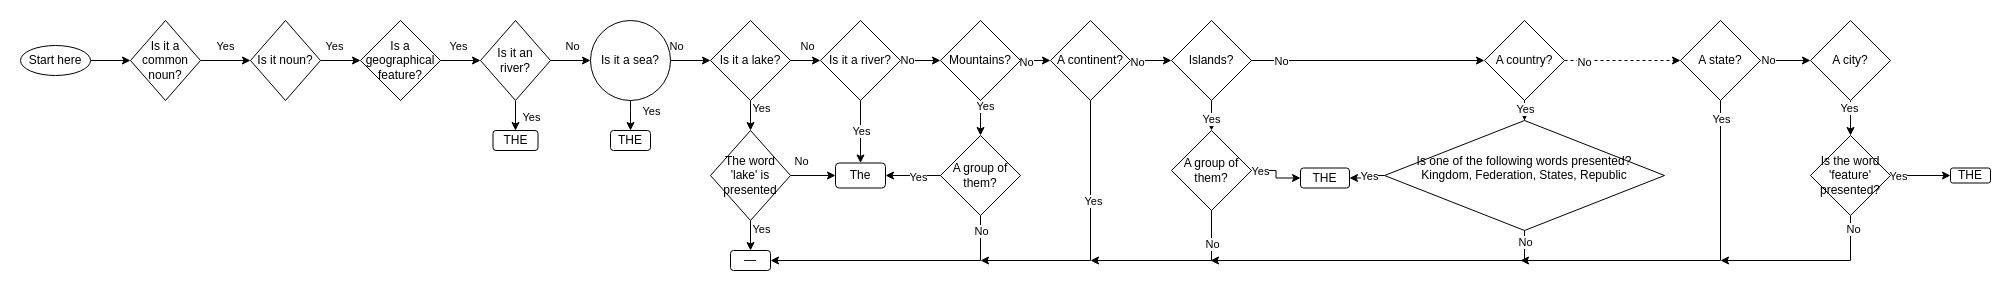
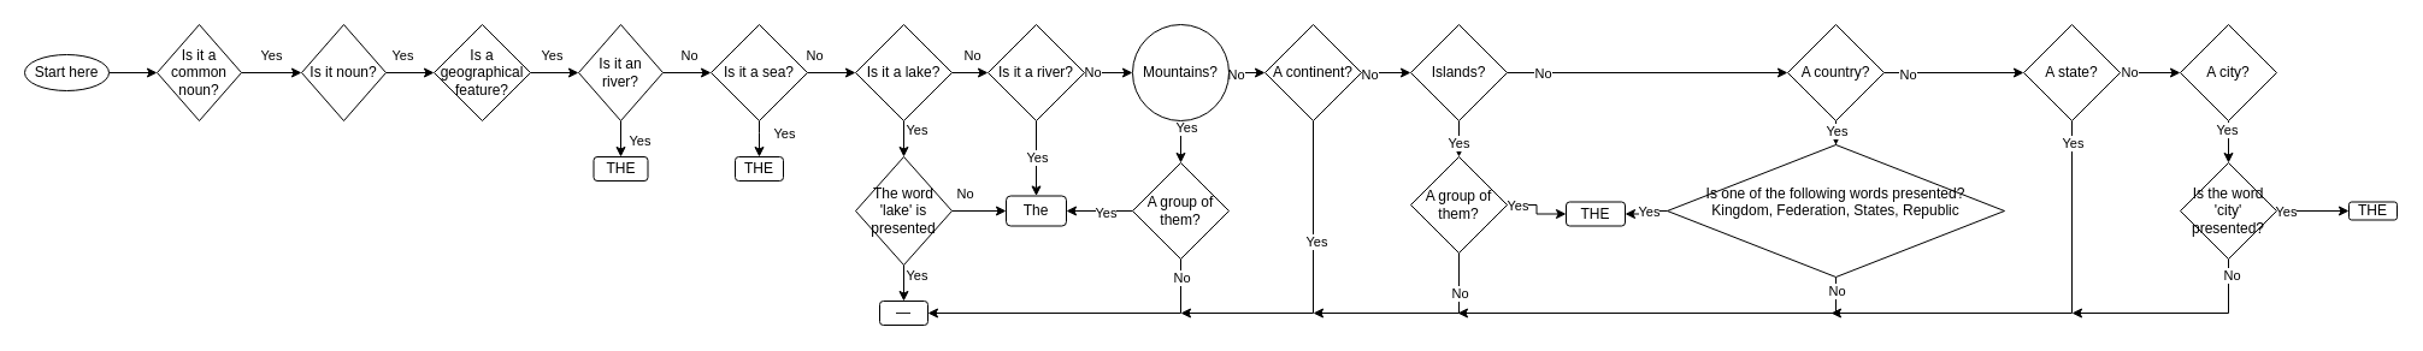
- <mxCell id="23" value="Is it a sea?" style="ellipse;whiteSpace=wrap;html=1;" vertex="1" parent="1"><mxGeometry x="590" y="20" width="80" height="80" as="geometry" /></mxCell>
+ <mxCell id="23" value="Is it a sea?" style="rhombus;whiteSpace=wrap;html=1;" vertex="1" parent="1"><mxGeometry x="590" y="20" width="80" height="80" as="geometry" /></mxCell>
- <mxCell id="46" value="Mountains?" style="rhombus;whiteSpace=wrap;html=1;" vertex="1" parent="1"><mxGeometry x="940" y="20" width="80" height="80" as="geometry" /></mxCell>
+ <mxCell id="46" value="Mountains?" style="ellipse;whiteSpace=wrap;html=1;" vertex="1" parent="1"><mxGeometry x="940" y="20" width="80" height="80" as="geometry" /></mxCell>
- <mxCell id="70" value="" style="edgeStyle=orthogonalEdgeStyle;rounded=0;orthogonalLoop=1;jettySize=auto;html=1;dashed=1;" edge="1" parent="1" source="72" target="82"><mxGeometry relative="1" as="geometry" /></mxCell>
+ <mxCell id="70" value="" style="edgeStyle=orthogonalEdgeStyle;rounded=0;orthogonalLoop=1;jettySize=auto;html=1;" edge="1" parent="1" source="72" target="82"><mxGeometry relative="1" as="geometry" /></mxCell>
- <mxCell id="90" value="Is the word 'feature' presented?" style="rhombus;whiteSpace=wrap;html=1;" vertex="1" parent="1"><mxGeometry x="1810" y="135" width="80" height="80" as="geometry" /></mxCell>
+ <mxCell id="90" value="Is the word 'city' presented?" style="rhombus;whiteSpace=wrap;html=1;" vertex="1" parent="1"><mxGeometry x="1810" y="135" width="80" height="80" as="geometry" /></mxCell>
